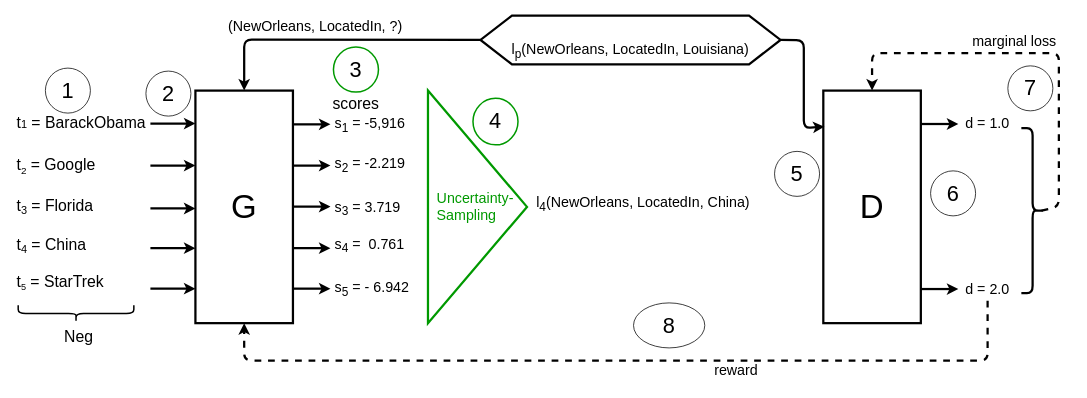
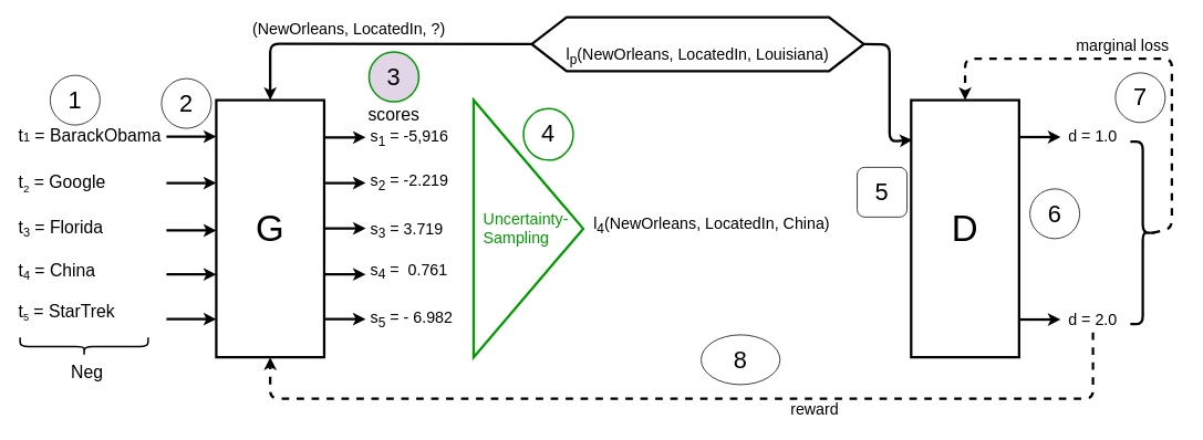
- <mxCell id="31" value="&lt;font style=&quot;font-size: 29px&quot;&gt;3&lt;/font&gt;" style="ellipse;whiteSpace=wrap;html=1;fontSize=21;strokeWidth=2;strokeColor=#009900;" parent="1" vertex="1"><mxGeometry x="444" y="62" width="60" height="60" as="geometry" /></mxCell>
+ <mxCell id="31" value="&lt;font style=&quot;font-size: 29px&quot;&gt;3&lt;/font&gt;" style="ellipse;whiteSpace=wrap;html=1;fontSize=21;strokeWidth=2;strokeColor=#009900;fillColor=#e1d5e7;" parent="1" vertex="1"><mxGeometry x="444" y="62" width="60" height="60" as="geometry" /></mxCell>
- <mxCell id="34" value="&lt;font style=&quot;font-size: 29px&quot;&gt;5&lt;/font&gt;" style="ellipse;whiteSpace=wrap;html=1;fontSize=21;strokeWidth=1;" parent="1" vertex="1"><mxGeometry x="1032" y="201" width="60" height="60" as="geometry" /></mxCell>
+ <mxCell id="34" value="&lt;font style=&quot;font-size: 29px&quot;&gt;5&lt;/font&gt;" style="whiteSpace=wrap;html=1;fontSize=21;strokeWidth=1;rounded=1;" parent="1" vertex="1"><mxGeometry x="1032" y="201" width="60" height="60" as="geometry" /></mxCell>
- <mxCell id="48" value="s&lt;sub&gt;5&lt;/sub&gt; = - 6.942" style="text;html=1;strokeColor=none;fillColor=none;align=left;verticalAlign=middle;whiteSpace=wrap;rounded=0;fontSize=19;" parent="1" vertex="1"><mxGeometry x="444" y="370" width="105" height="30" as="geometry" /></mxCell>
+ <mxCell id="48" value="s&lt;sub&gt;5&lt;/sub&gt; = - 6.982" style="text;html=1;strokeColor=none;fillColor=none;align=left;verticalAlign=middle;whiteSpace=wrap;rounded=0;fontSize=19;" parent="1" vertex="1"><mxGeometry x="444" y="370" width="105" height="30" as="geometry" /></mxCell>
